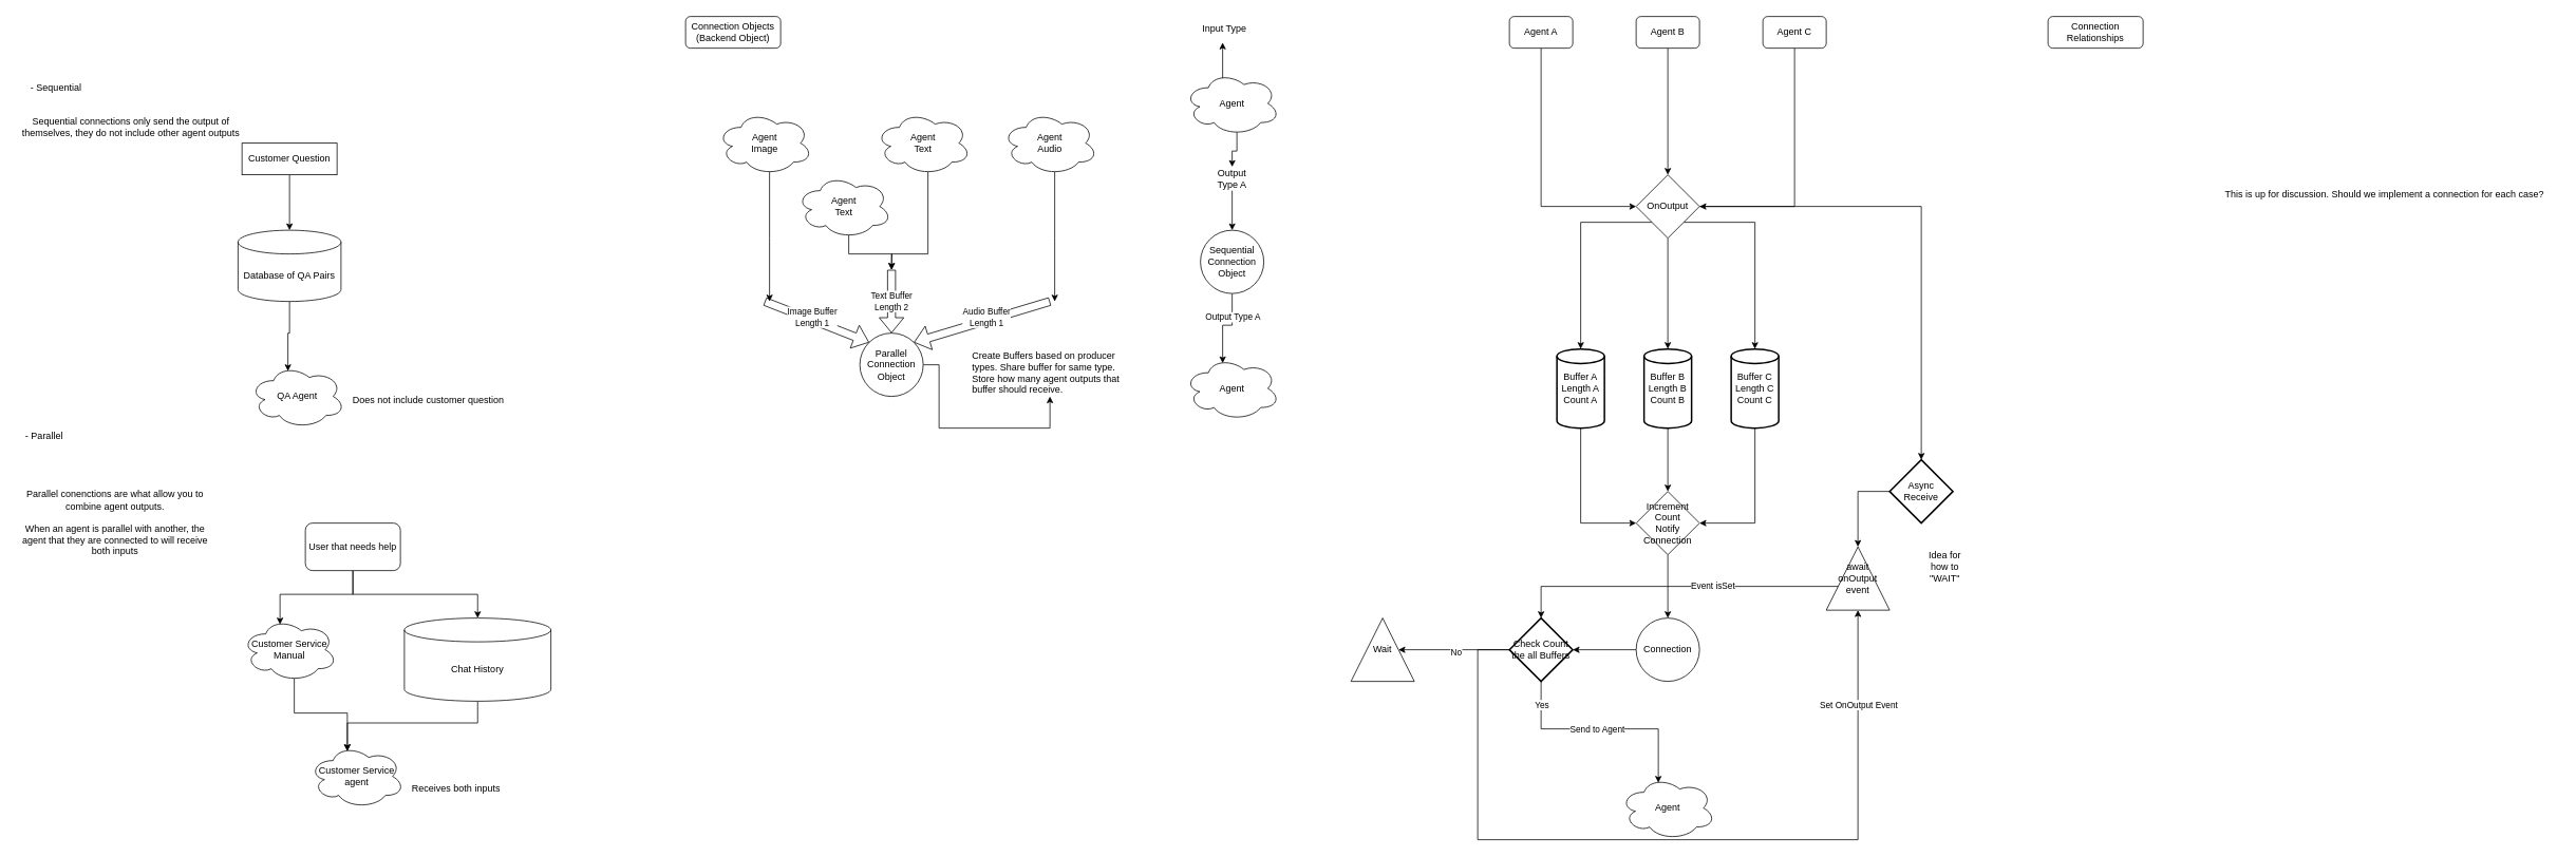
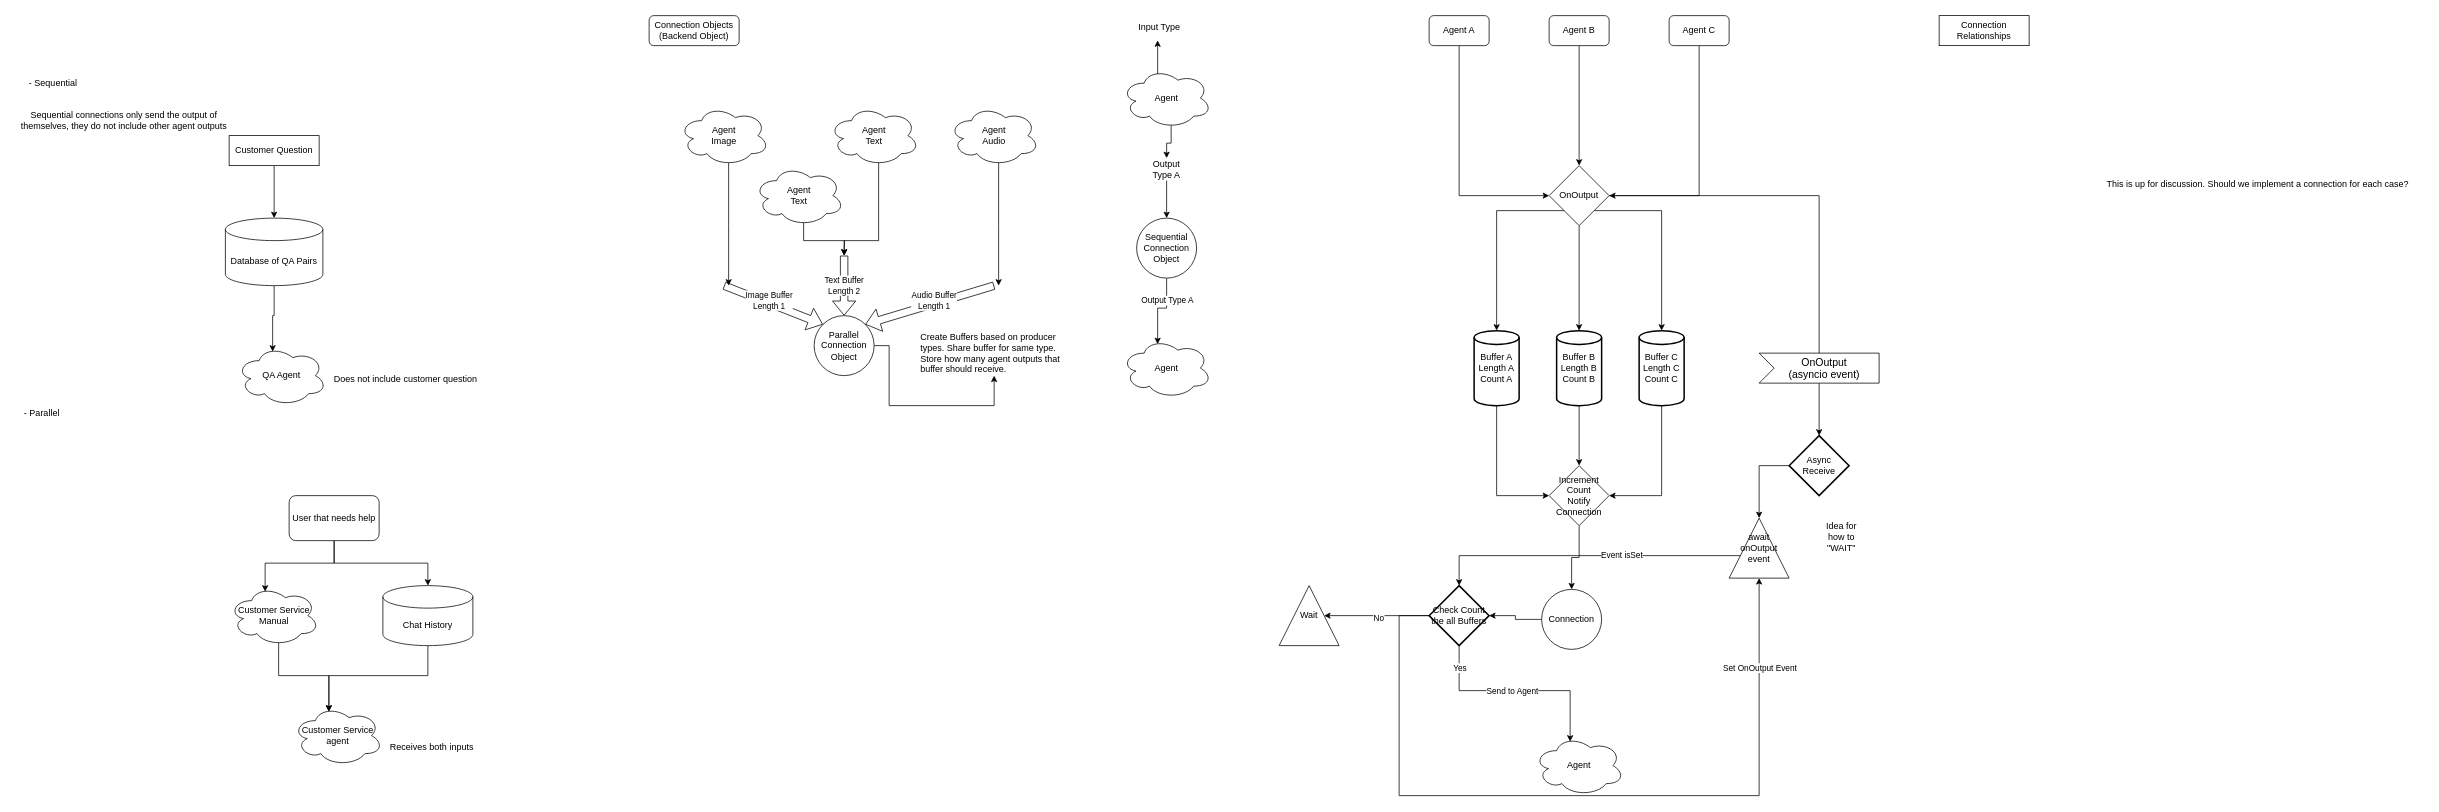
- <mxCell id="86" value="Connection Relationships" style="rounded=1;whiteSpace=wrap;html=1;" parent="1" vertex="1"><mxGeometry x="2585" y="20" width="120" height="40" as="geometry" /></mxCell>
+ <mxCell id="86" value="Connection Relationships" style="whiteSpace=wrap;html=1;rounded=0;" parent="1" vertex="1"><mxGeometry x="2585" y="20" width="120" height="40" as="geometry" /></mxCell>
+ <mxCell id="81" value="OnOutput&lt;br&gt;(asyncio event)" style="html=1;shape=mxgraph.infographic.ribbonSimple;notch1=20;notch2=0;align=center;verticalAlign=middle;fontSize=14;fontStyle=0;fillColor=#FFFFFF;flipH=0;spacingRight=0;spacingLeft=14;whiteSpace=wrap;" parent="1" vertex="1"><mxGeometry x="2345" y="470" width="160" height="40" as="geometry" /></mxCell>
- <mxCell id="11" value="Parallel conenctions are what allow you to combine agent outputs.&lt;br&gt;&lt;br&gt;When an agent is parallel with another, the agent that they are connected to will receive both inputs" style="text;html=1;strokeColor=none;fillColor=none;align=center;verticalAlign=middle;whiteSpace=wrap;rounded=0;" parent="1" vertex="1"><mxGeometry x="25" y="580" width="240" height="160" as="geometry" /></mxCell>
- <mxCell id="60" value="Connection" style="ellipse;whiteSpace=wrap;html=1;aspect=fixed;" parent="1" vertex="1"><mxGeometry x="2065" y="780" width="80" height="80" as="geometry" /></mxCell>
+ <mxCell id="60" value="Connection" style="ellipse;whiteSpace=wrap;html=1;aspect=fixed;" parent="1" vertex="1"><mxGeometry x="2055" y="785" width="80" height="80" as="geometry" /></mxCell>
- <mxCell id="15" value="Chat History" style="shape=cylinder3;whiteSpace=wrap;html=1;boundedLbl=1;backgroundOutline=1;size=15;" parent="1" vertex="1"><mxGeometry x="510" y="780" width="185" height="105" as="geometry" /></mxCell>
+ <mxCell id="15" value="Chat History" style="shape=cylinder3;whiteSpace=wrap;html=1;boundedLbl=1;backgroundOutline=1;size=15;" parent="1" vertex="1"><mxGeometry x="510" y="780" width="120" height="80" as="geometry" /></mxCell>
